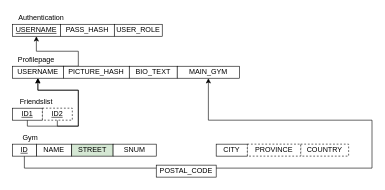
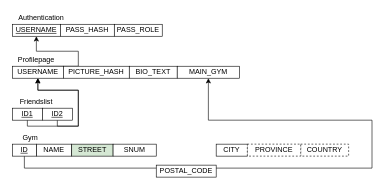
- <mxCell id="5" value="USER_ROLE" style="rounded=0;whiteSpace=wrap;html=1;" parent="1" vertex="1"><mxGeometry x="190" y="40" width="80" height="20" as="geometry" /></mxCell>
+ <mxCell id="5" value="PASS_ROLE" style="rounded=0;whiteSpace=wrap;html=1;" parent="1" vertex="1"><mxGeometry x="190" y="40" width="80" height="20" as="geometry" /></mxCell>
- <mxCell id="15" value="&lt;u&gt;ID2&lt;/u&gt;" style="rounded=0;whiteSpace=wrap;html=1;dashed=1;" parent="1" vertex="1"><mxGeometry x="70" y="180" width="50" height="20" as="geometry" /></mxCell>
+ <mxCell id="15" value="&lt;u&gt;ID2&lt;/u&gt;" style="rounded=0;whiteSpace=wrap;html=1;" parent="1" vertex="1"><mxGeometry x="70" y="180" width="50" height="20" as="geometry" /></mxCell>
